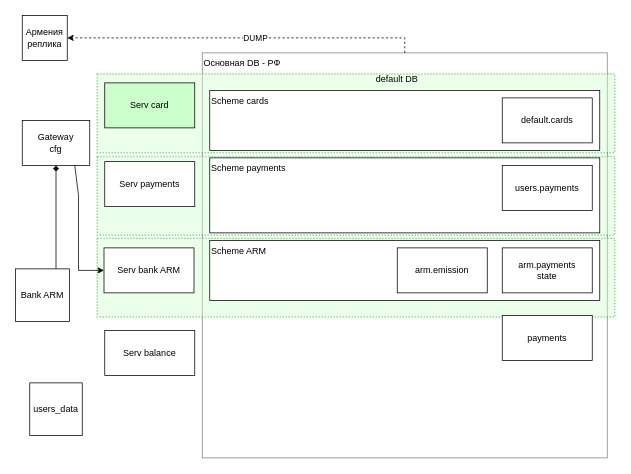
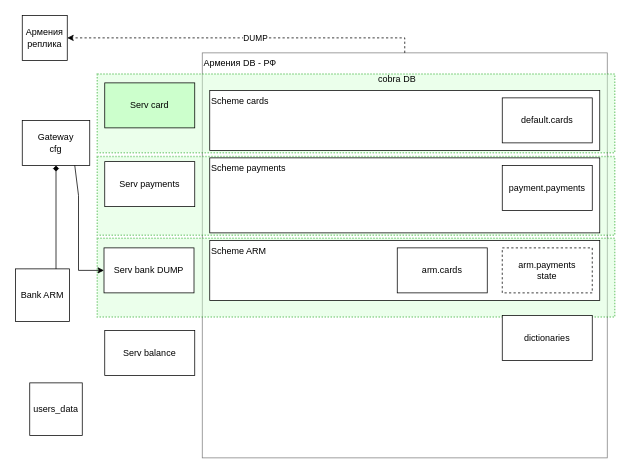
- <mxCell id="2" value="Основная DB - РФ" style="rounded=0;whiteSpace=wrap;html=1;align=left;verticalAlign=top;opacity=50;" vertex="1" parent="1"><mxGeometry x="269" y="70" width="540" height="540" as="geometry" /></mxCell>
+ <mxCell id="2" value="Армения DB - РФ" style="rounded=0;whiteSpace=wrap;html=1;align=left;verticalAlign=top;opacity=50;" vertex="1" parent="1"><mxGeometry x="269" y="70" width="540" height="540" as="geometry" /></mxCell>
- <mxCell id="7" value="default DB" style="text;html=1;align=center;verticalAlign=middle;whiteSpace=wrap;rounded=0;" vertex="1" parent="1"><mxGeometry x="489" y="90" width="80" height="30" as="geometry" /></mxCell>
+ <mxCell id="7" value="cobra DB" style="text;html=1;align=center;verticalAlign=middle;whiteSpace=wrap;rounded=0;" vertex="1" parent="1"><mxGeometry x="489" y="90" width="80" height="30" as="geometry" /></mxCell>
- <mxCell id="17" value="users.payments" style="rounded=0;whiteSpace=wrap;html=1;" vertex="1" parent="1"><mxGeometry x="669" y="220" width="120" height="60" as="geometry" /></mxCell>
+ <mxCell id="17" value="payment.payments" style="rounded=0;whiteSpace=wrap;html=1;" vertex="1" parent="1"><mxGeometry x="669" y="220" width="120" height="60" as="geometry" /></mxCell>
- <mxCell id="12" value="Serv bank ARM" style="rounded=0;whiteSpace=wrap;html=1;" vertex="1" parent="1"><mxGeometry x="138" y="330" width="120" height="60" as="geometry" /></mxCell>
+ <mxCell id="12" value="Serv bank DUMP" style="rounded=0;whiteSpace=wrap;html=1;" vertex="1" parent="1"><mxGeometry x="138" y="330" width="120" height="60" as="geometry" /></mxCell>
- <mxCell id="11" value="arm.emission" style="rounded=0;whiteSpace=wrap;html=1;" vertex="1" parent="1"><mxGeometry x="529" y="330" width="120" height="60" as="geometry" /></mxCell>
+ <mxCell id="11" value="arm.cards" style="rounded=0;whiteSpace=wrap;html=1;" vertex="1" parent="1"><mxGeometry x="529" y="330" width="120" height="60" as="geometry" /></mxCell>
- <mxCell id="14" value="arm.payments&lt;br&gt;state" style="rounded=0;whiteSpace=wrap;html=1;" vertex="1" parent="1"><mxGeometry x="669" y="330" width="120" height="60" as="geometry" /></mxCell>
+ <mxCell id="14" value="arm.payments&lt;br&gt;state" style="rounded=0;whiteSpace=wrap;html=1;dashed=1;" vertex="1" parent="1"><mxGeometry x="669" y="330" width="120" height="60" as="geometry" /></mxCell>
- <mxCell id="22" value="payments" style="rounded=0;whiteSpace=wrap;html=1;" vertex="1" parent="1"><mxGeometry x="669" y="420" width="120" height="60" as="geometry" /></mxCell>
+ <mxCell id="22" value="dictionaries" style="rounded=0;whiteSpace=wrap;html=1;" vertex="1" parent="1"><mxGeometry x="669" y="420" width="120" height="60" as="geometry" /></mxCell>
